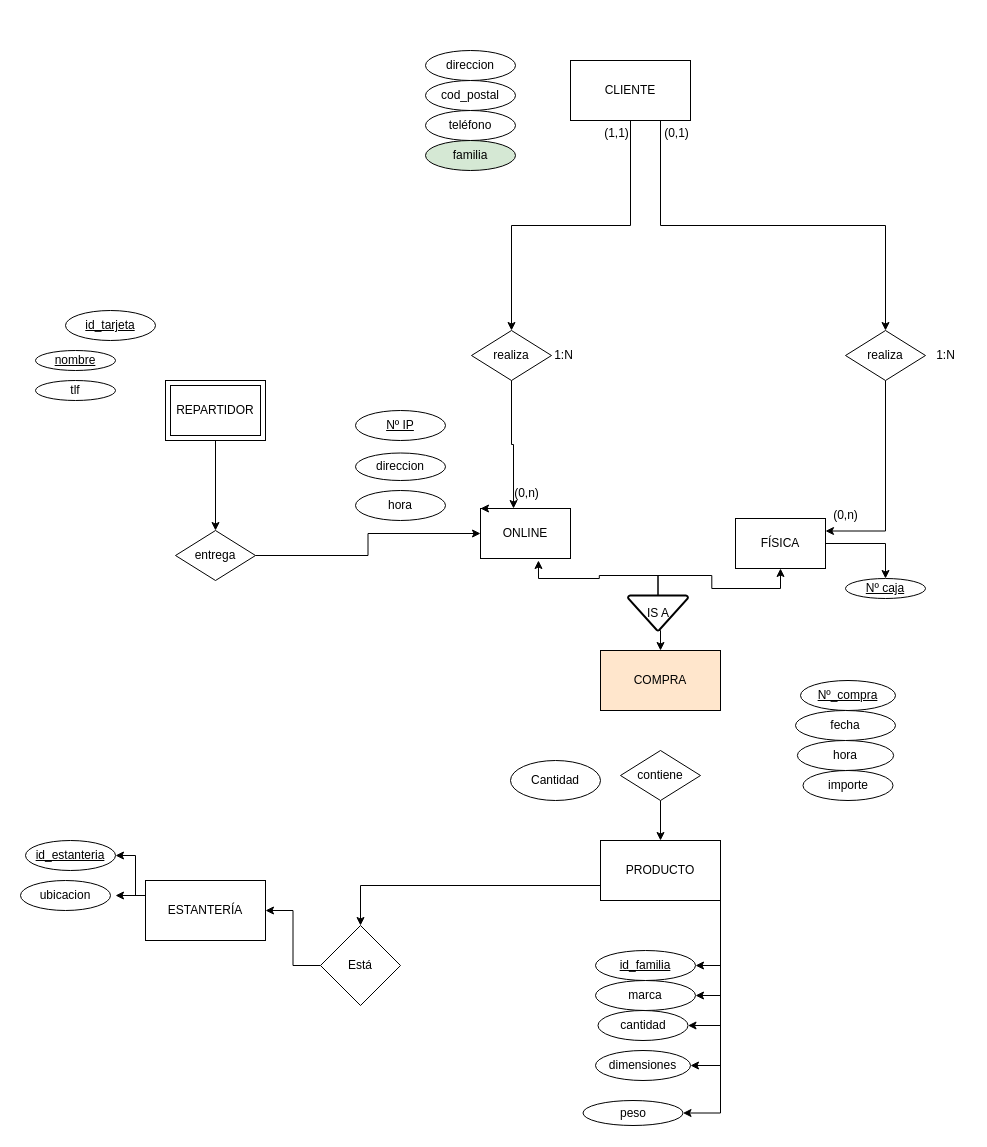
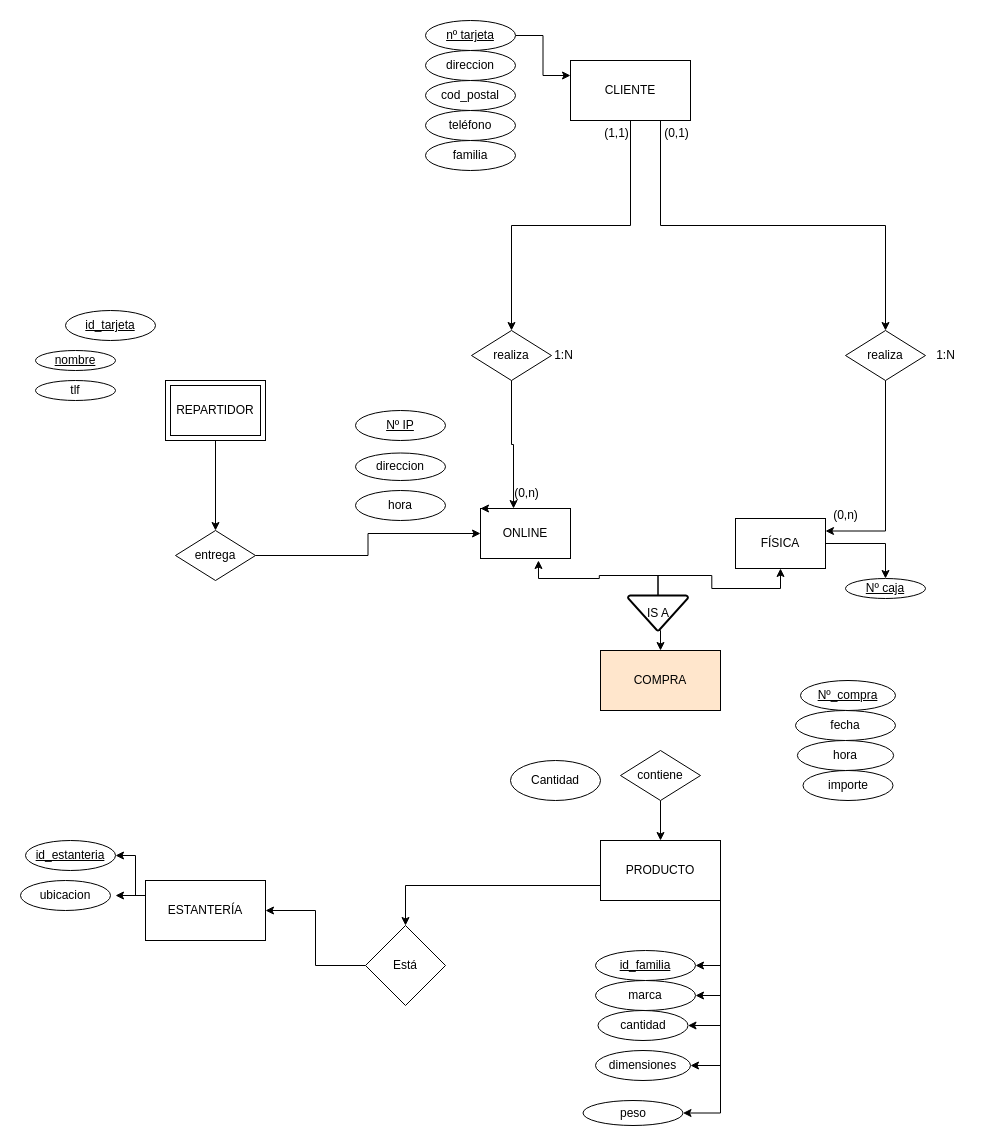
+ <mxCell id="34" value="&lt;u&gt;nº tarjeta&lt;/u&gt;" style="ellipse;whiteSpace=wrap;html=1;" vertex="1" parent="1"><mxGeometry x="425" y="20" width="90" height="30" as="geometry" /></mxCell>
+ <mxCell id="33" style="edgeStyle=orthogonalEdgeStyle;rounded=0;orthogonalLoop=1;jettySize=auto;html=1;exitX=1;exitY=0.5;exitDx=0;exitDy=0;entryX=0;entryY=0.25;entryDx=0;entryDy=0;" edge="1" parent="1" source="34" target="25"><mxGeometry relative="1" as="geometry" /></mxCell>
- <mxCell id="38" value="familia" style="ellipse;whiteSpace=wrap;html=1;fillColor=#d5e8d4;" vertex="1" parent="1"><mxGeometry x="425" y="140" width="90" height="30" as="geometry" /></mxCell>
+ <mxCell id="38" value="familia" style="ellipse;whiteSpace=wrap;html=1;" vertex="1" parent="1"><mxGeometry x="425" y="140" width="90" height="30" as="geometry" /></mxCell>
- <mxCell id="22" value="Está" style="rhombus;whiteSpace=wrap;html=1;" vertex="1" parent="1"><mxGeometry x="320" y="925" width="80" height="80" as="geometry" /></mxCell>
+ <mxCell id="22" value="Está" style="rhombus;whiteSpace=wrap;html=1;" vertex="1" parent="1"><mxGeometry x="365" y="925" width="80" height="80" as="geometry" /></mxCell>
